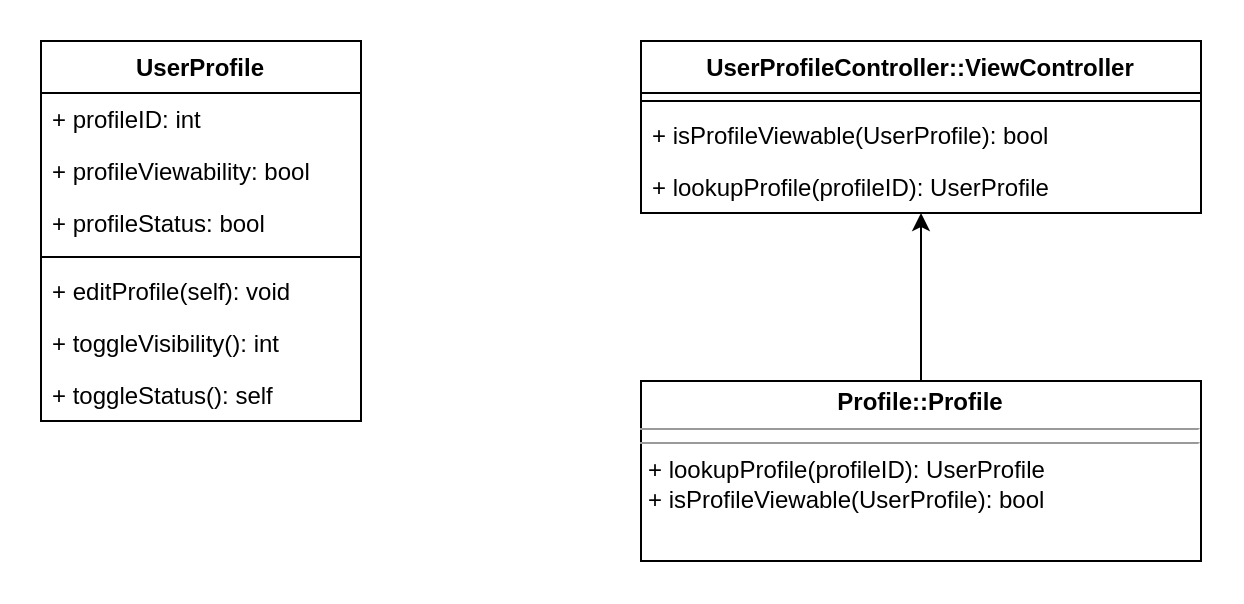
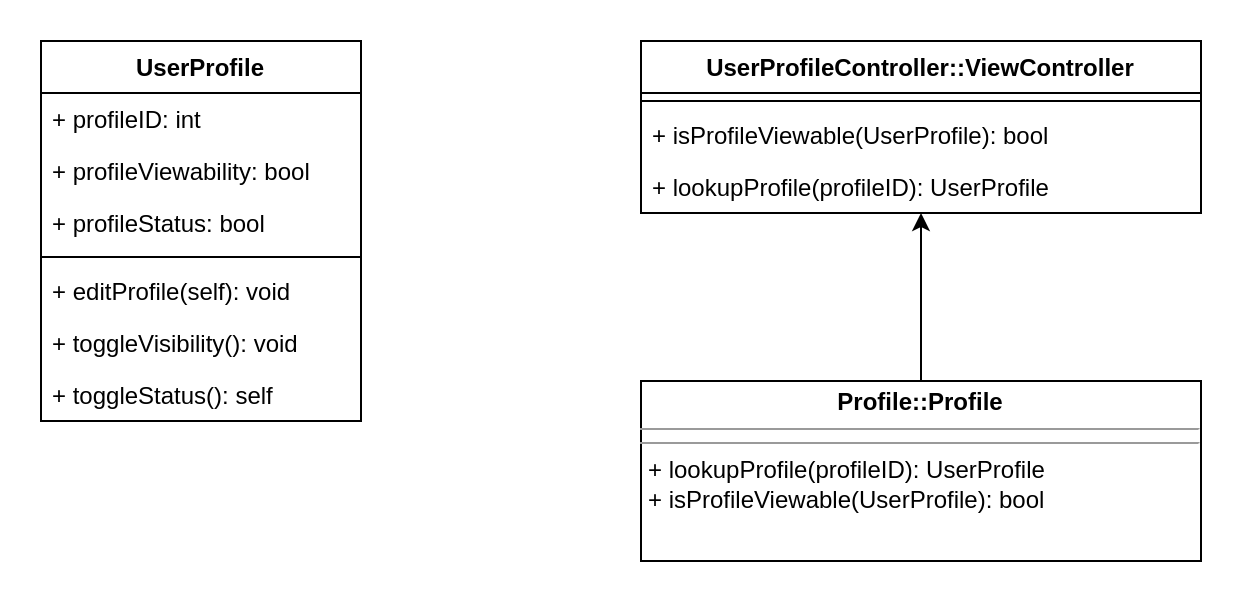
- <mxCell id="8" value="+ toggleVisibility(): int" style="text;strokeColor=none;fillColor=none;align=left;verticalAlign=top;spacingLeft=4;spacingRight=4;overflow=hidden;rotatable=0;points=[[0,0.5],[1,0.5]];portConstraint=eastwest;" parent="2" vertex="1"><mxGeometry y="138" width="160" height="26" as="geometry" /></mxCell>
+ <mxCell id="8" value="+ toggleVisibility(): void" style="text;strokeColor=none;fillColor=none;align=left;verticalAlign=top;spacingLeft=4;spacingRight=4;overflow=hidden;rotatable=0;points=[[0,0.5],[1,0.5]];portConstraint=eastwest;" parent="2" vertex="1"><mxGeometry y="138" width="160" height="26" as="geometry" /></mxCell>
